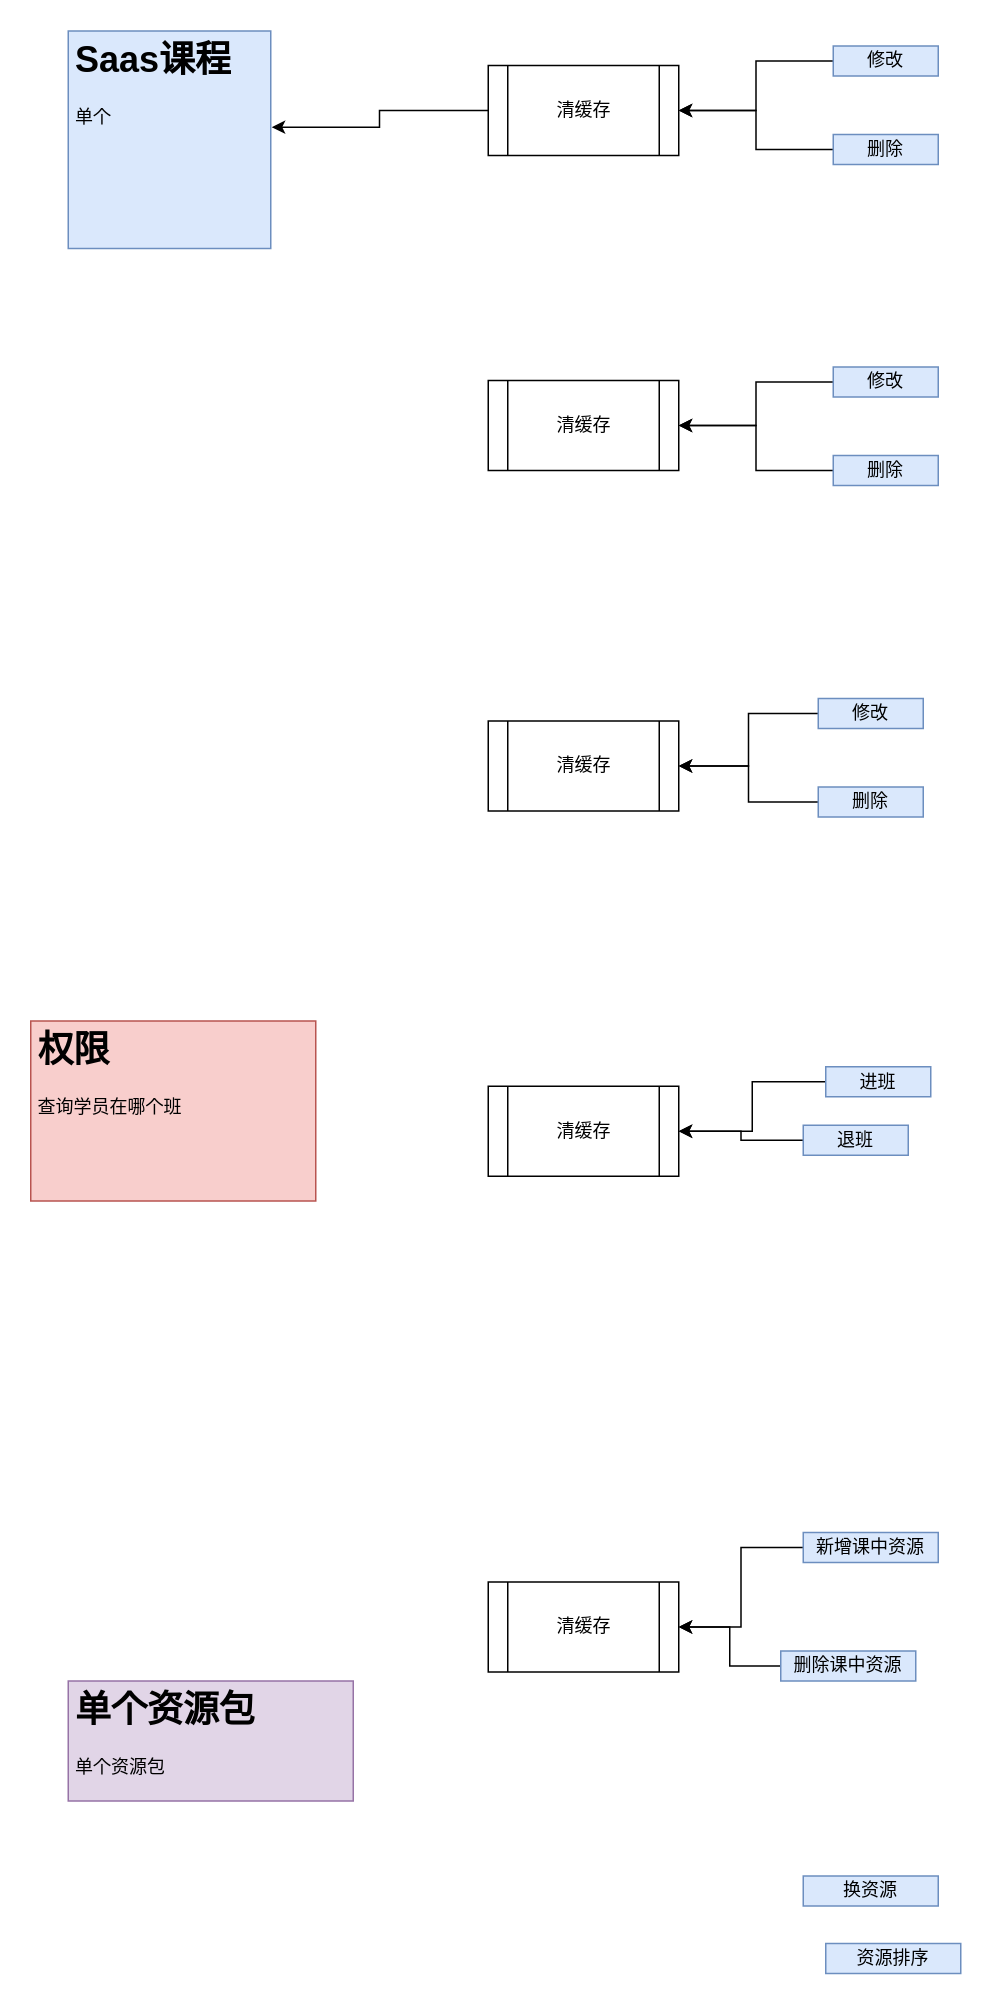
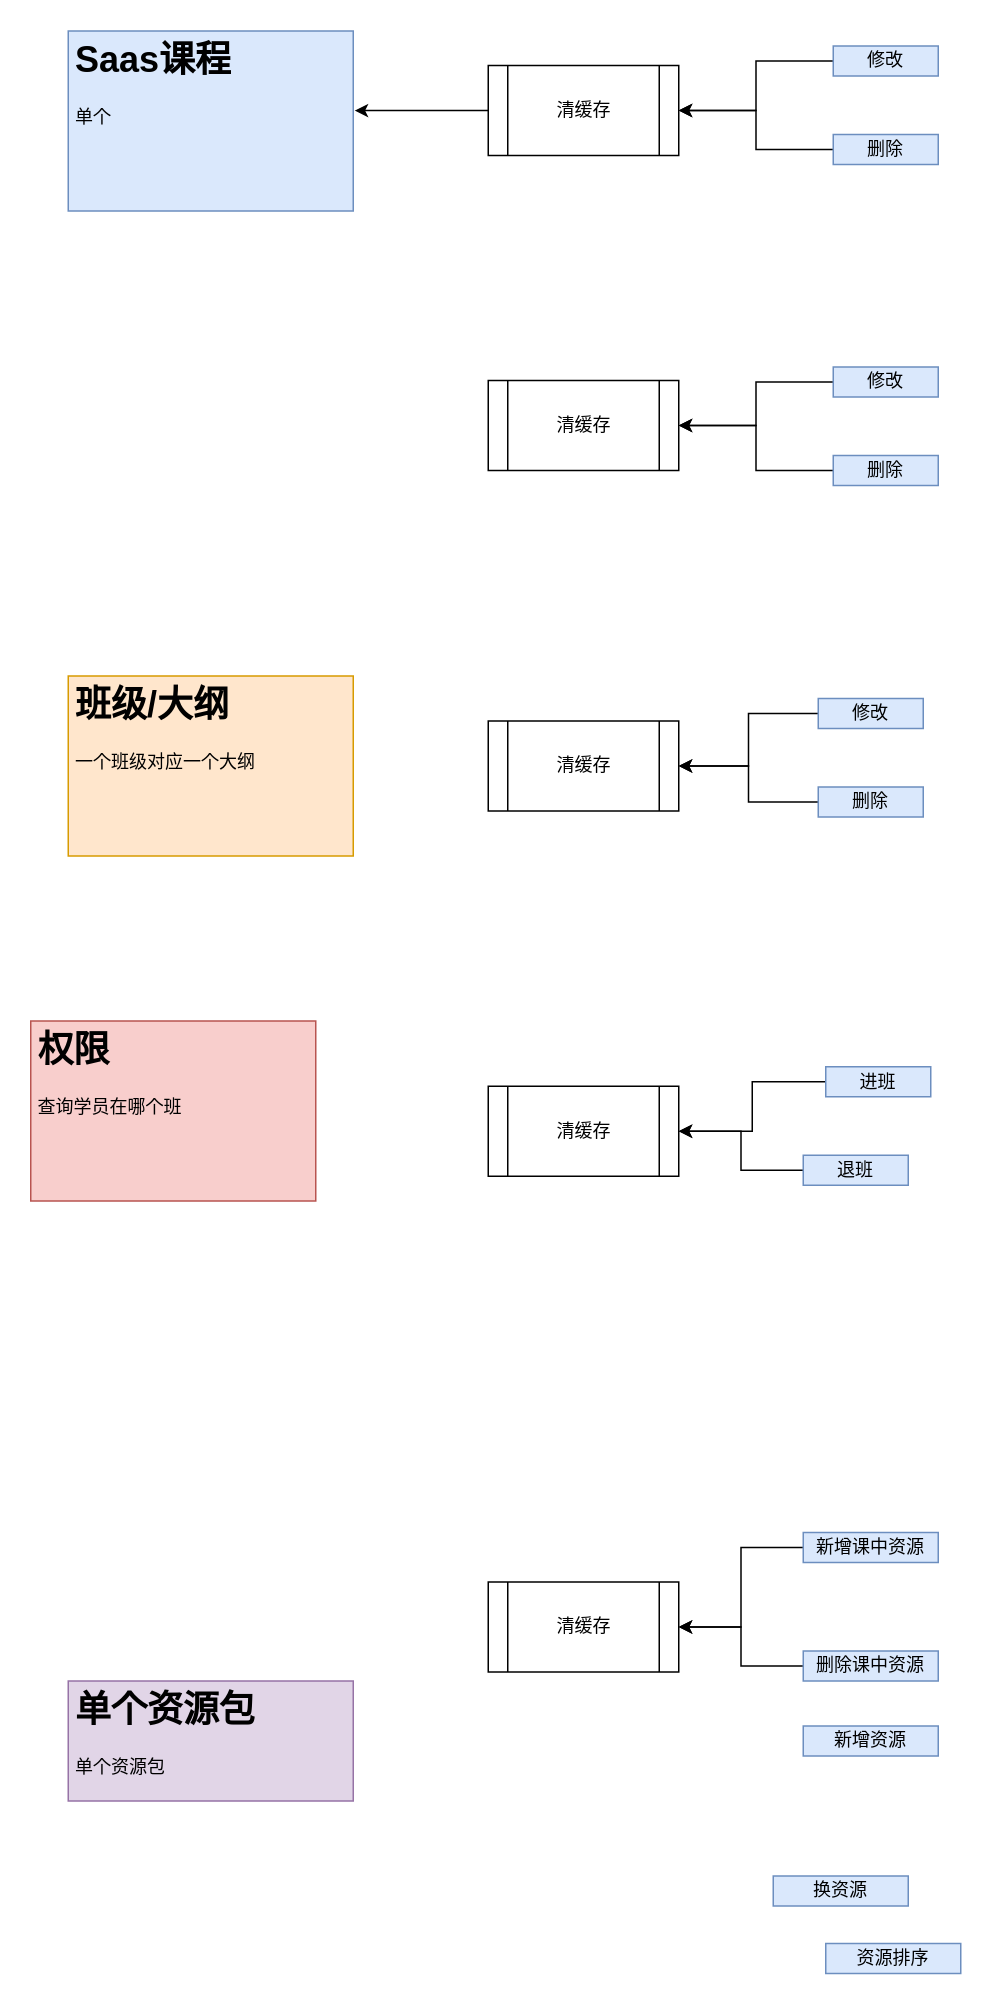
- <mxCell id="2" value="&lt;h1&gt;Saas课程&lt;/h1&gt;&lt;p&gt;单个&lt;/p&gt;" style="text;html=1;strokeColor=#6c8ebf;fillColor=#dae8fc;spacing=5;spacingTop=-20;whiteSpace=wrap;overflow=hidden;rounded=0;" vertex="1" parent="1"><mxGeometry x="45" y="20" width="135" height="145" as="geometry" /></mxCell>
+ <mxCell id="2" value="&lt;h1&gt;Saas课程&lt;/h1&gt;&lt;p&gt;单个&lt;/p&gt;" style="text;html=1;strokeColor=#6c8ebf;fillColor=#dae8fc;spacing=5;spacingTop=-20;whiteSpace=wrap;overflow=hidden;rounded=0;" vertex="1" parent="1"><mxGeometry x="45" y="20" width="190" height="120" as="geometry" /></mxCell>
+ <mxCell id="3" value="&lt;h1&gt;班级/大纲&lt;/h1&gt;&lt;p&gt;一个班级对应一个大纲&lt;/p&gt;" style="text;html=1;strokeColor=#d79b00;fillColor=#ffe6cc;spacing=5;spacingTop=-20;whiteSpace=wrap;overflow=hidden;rounded=0;" vertex="1" parent="1"><mxGeometry x="45" y="450" width="190" height="120" as="geometry" /></mxCell>
- <mxCell id="26" value="退班" style="text;html=1;strokeColor=#6c8ebf;fillColor=#dae8fc;align=center;verticalAlign=middle;whiteSpace=wrap;rounded=0;" vertex="1" parent="1"><mxGeometry x="535" y="749.5" width="70" height="20" as="geometry" /></mxCell>
+ <mxCell id="26" value="退班" style="text;html=1;strokeColor=#6c8ebf;fillColor=#dae8fc;align=center;verticalAlign=middle;whiteSpace=wrap;rounded=0;" vertex="1" parent="1"><mxGeometry x="535" y="769.5" width="70" height="20" as="geometry" /></mxCell>
- <mxCell id="31" value="删除课中资源" style="text;html=1;strokeColor=#6c8ebf;fillColor=#dae8fc;align=center;verticalAlign=middle;whiteSpace=wrap;rounded=0;" vertex="1" parent="1"><mxGeometry x="520" y="1100" width="90" height="20" as="geometry" /></mxCell>
+ <mxCell id="31" value="删除课中资源" style="text;html=1;strokeColor=#6c8ebf;fillColor=#dae8fc;align=center;verticalAlign=middle;whiteSpace=wrap;rounded=0;" vertex="1" parent="1"><mxGeometry x="535" y="1100" width="90" height="20" as="geometry" /></mxCell>
+ <mxCell id="32" value="新增资源" style="text;html=1;strokeColor=#6c8ebf;fillColor=#dae8fc;align=center;verticalAlign=middle;whiteSpace=wrap;rounded=0;" vertex="1" parent="1"><mxGeometry x="535" y="1150" width="90" height="20" as="geometry" /></mxCell>
- <mxCell id="33" value="换资源" style="text;html=1;strokeColor=#6c8ebf;fillColor=#dae8fc;align=center;verticalAlign=middle;whiteSpace=wrap;rounded=0;" vertex="1" parent="1"><mxGeometry x="535" y="1250" width="90" height="20" as="geometry" /></mxCell>
+ <mxCell id="33" value="换资源" style="text;html=1;strokeColor=#6c8ebf;fillColor=#dae8fc;align=center;verticalAlign=middle;whiteSpace=wrap;rounded=0;" vertex="1" parent="1"><mxGeometry x="515" y="1250" width="90" height="20" as="geometry" /></mxCell>
